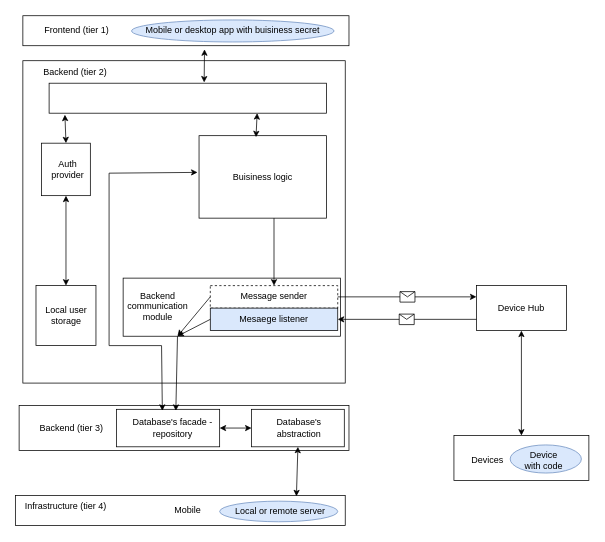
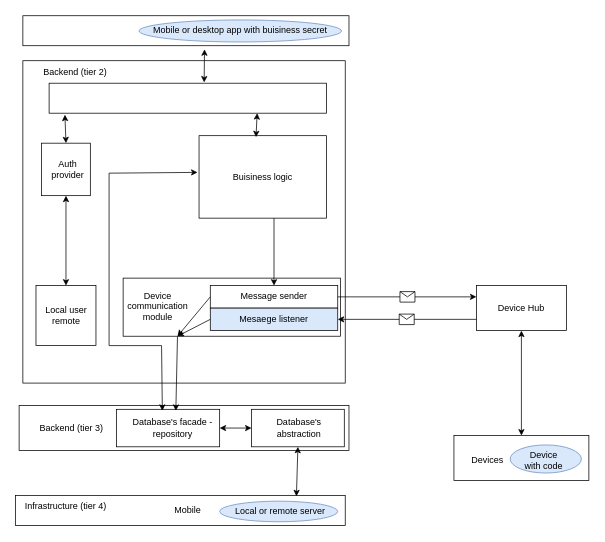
- <mxCell id="5" value="Frontend (tier 1)" style="text;html=1;strokeColor=none;fillColor=none;align=center;verticalAlign=middle;whiteSpace=wrap;rounded=0;" parent="1" vertex="1"><mxGeometry x="32.5" y="25" width="137.5" height="30" as="geometry" /></mxCell>
- <mxCell id="42" value="Mobile or desktop app with buisiness secret" style="ellipse;whiteSpace=wrap;html=1;fillColor=#dae8fc;strokeColor=#6c8ebf;" vertex="1" parent="1"><mxGeometry x="175" y="25.62" width="270" height="29.38" as="geometry" /></mxCell>
+ <mxCell id="42" value="Mobile or desktop app with buisiness secret" style="ellipse;whiteSpace=wrap;html=1;fillColor=#dae8fc;strokeColor=#6c8ebf;" vertex="1" parent="1"><mxGeometry x="185" y="25.62" width="270" height="29.38" as="geometry" /></mxCell>
- <mxCell id="36" value="Message sender" style="rounded=0;whiteSpace=wrap;html=1;dashed=1;" vertex="1" parent="1"><mxGeometry x="280" y="380" width="170" height="30" as="geometry" /></mxCell>
+ <mxCell id="36" value="Message sender" style="rounded=0;whiteSpace=wrap;html=1;" vertex="1" parent="1"><mxGeometry x="280" y="380" width="170" height="30" as="geometry" /></mxCell>
- <mxCell id="20" value="Backend communication module" style="text;html=1;strokeColor=none;fillColor=none;align=center;verticalAlign=middle;whiteSpace=wrap;rounded=0;" parent="1" vertex="1"><mxGeometry x="175" y="367.5" width="70" height="80" as="geometry" /></mxCell>
+ <mxCell id="20" value="Device communication module" style="text;html=1;strokeColor=none;fillColor=none;align=center;verticalAlign=middle;whiteSpace=wrap;rounded=0;" parent="1" vertex="1"><mxGeometry x="175" y="367.5" width="70" height="80" as="geometry" /></mxCell>
- <mxCell id="46" value="Local user storage" style="rounded=0;whiteSpace=wrap;html=1;" vertex="1" parent="1"><mxGeometry x="47.5" y="380" width="80" height="80" as="geometry" /></mxCell>
+ <mxCell id="46" value="Local user remote" style="rounded=0;whiteSpace=wrap;html=1;" vertex="1" parent="1"><mxGeometry x="47.5" y="380" width="80" height="80" as="geometry" /></mxCell>
